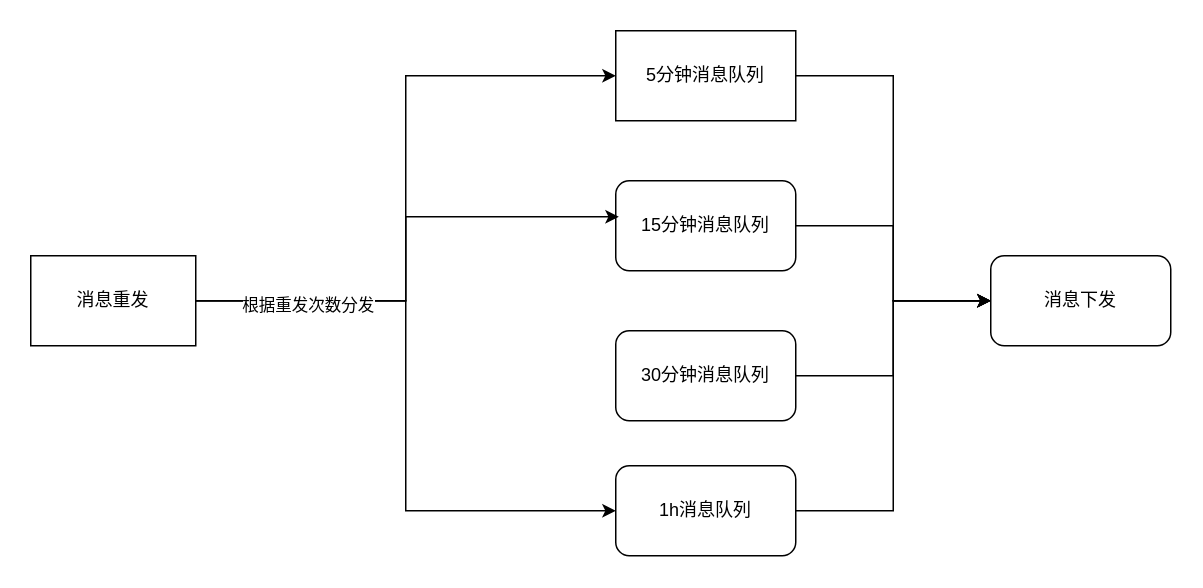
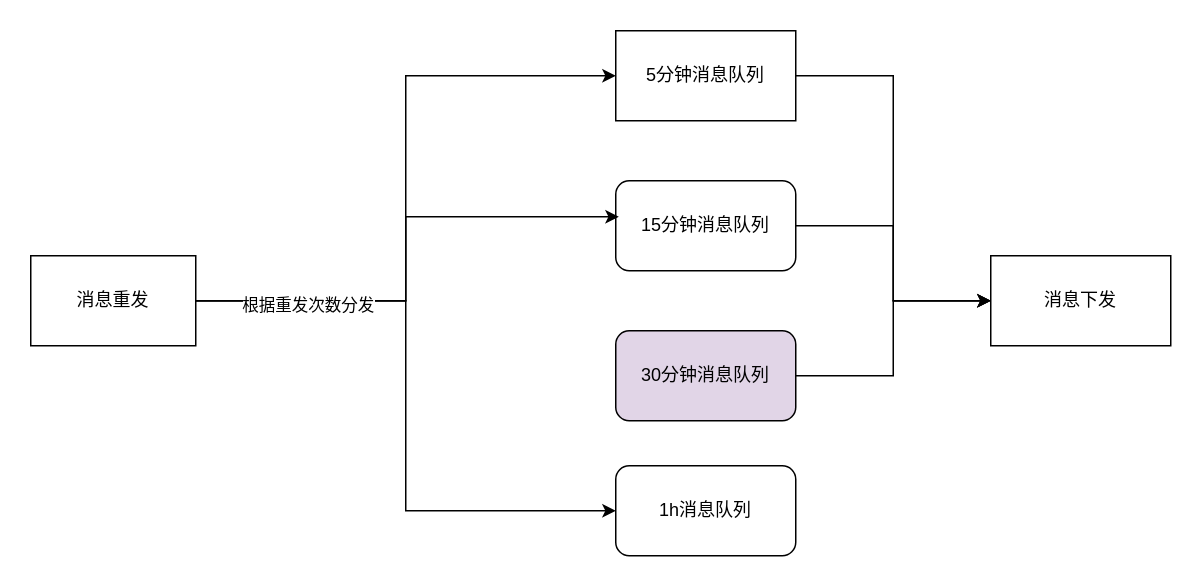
- <mxCell id="15" value="消息下发" style="rounded=1;whiteSpace=wrap;html=1;" vertex="1" parent="1"><mxGeometry x="660" y="170" width="120" height="60" as="geometry" /></mxCell>
+ <mxCell id="15" value="消息下发" style="whiteSpace=wrap;html=1;rounded=0;" vertex="1" parent="1"><mxGeometry x="660" y="170" width="120" height="60" as="geometry" /></mxCell>
- <mxCell id="5" value="30分钟消息队列" style="rounded=1;whiteSpace=wrap;html=1;" vertex="1" parent="1"><mxGeometry x="410" y="220" width="120" height="60" as="geometry" /></mxCell>
+ <mxCell id="5" value="30分钟消息队列" style="rounded=1;whiteSpace=wrap;html=1;fillColor=#e1d5e7;" vertex="1" parent="1"><mxGeometry x="410" y="220" width="120" height="60" as="geometry" /></mxCell>
- <mxCell id="2" style="edgeStyle=orthogonalEdgeStyle;rounded=0;orthogonalLoop=1;jettySize=auto;html=1;entryX=0;entryY=0.5;entryDx=0;entryDy=0;" edge="1" parent="1" source="3" target="15"><mxGeometry relative="1" as="geometry" /></mxCell>
